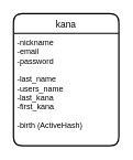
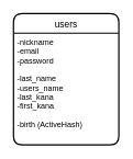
- <mxCell id="2" value="kana" style="swimlane;childLayout=stackLayout;horizontal=1;startSize=30;horizontalStack=0;rounded=1;fontSize=14;fontStyle=0;strokeWidth=2;resizeParent=0;resizeLast=1;shadow=0;dashed=0;align=center;" vertex="1" parent="1"><mxGeometry x="20" y="20" width="160" height="200" as="geometry" /></mxCell>
+ <mxCell id="2" value="users" style="swimlane;childLayout=stackLayout;horizontal=1;startSize=30;horizontalStack=0;rounded=1;fontSize=14;fontStyle=0;strokeWidth=2;resizeParent=0;resizeLast=1;shadow=0;dashed=0;align=center;" vertex="1" parent="1"><mxGeometry x="20" y="20" width="160" height="200" as="geometry" /></mxCell>
